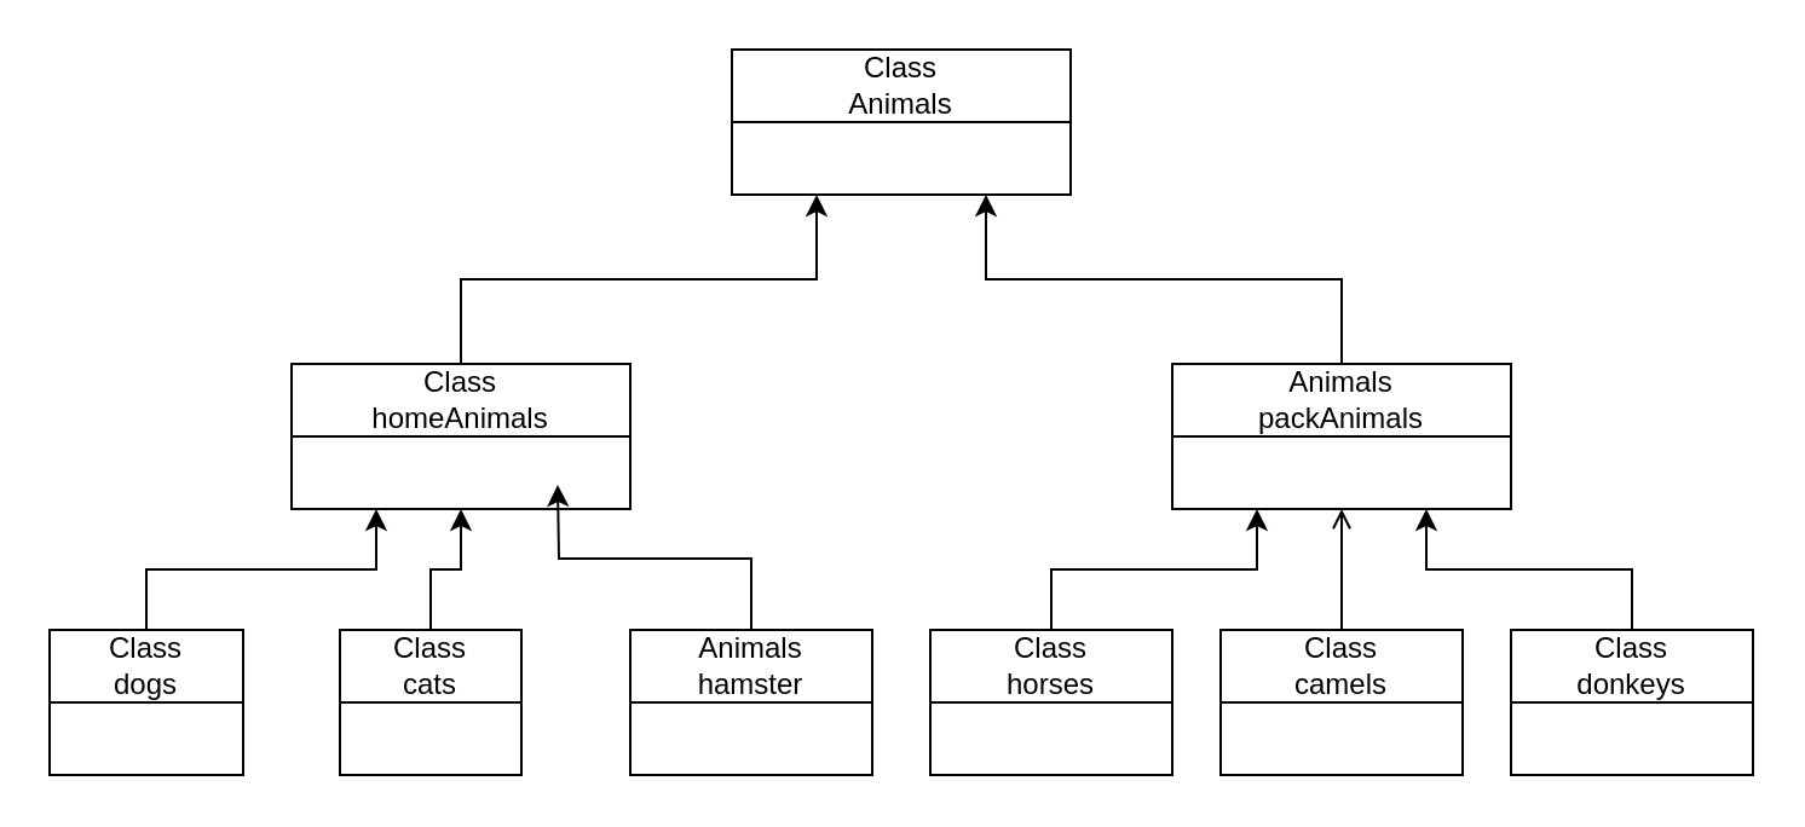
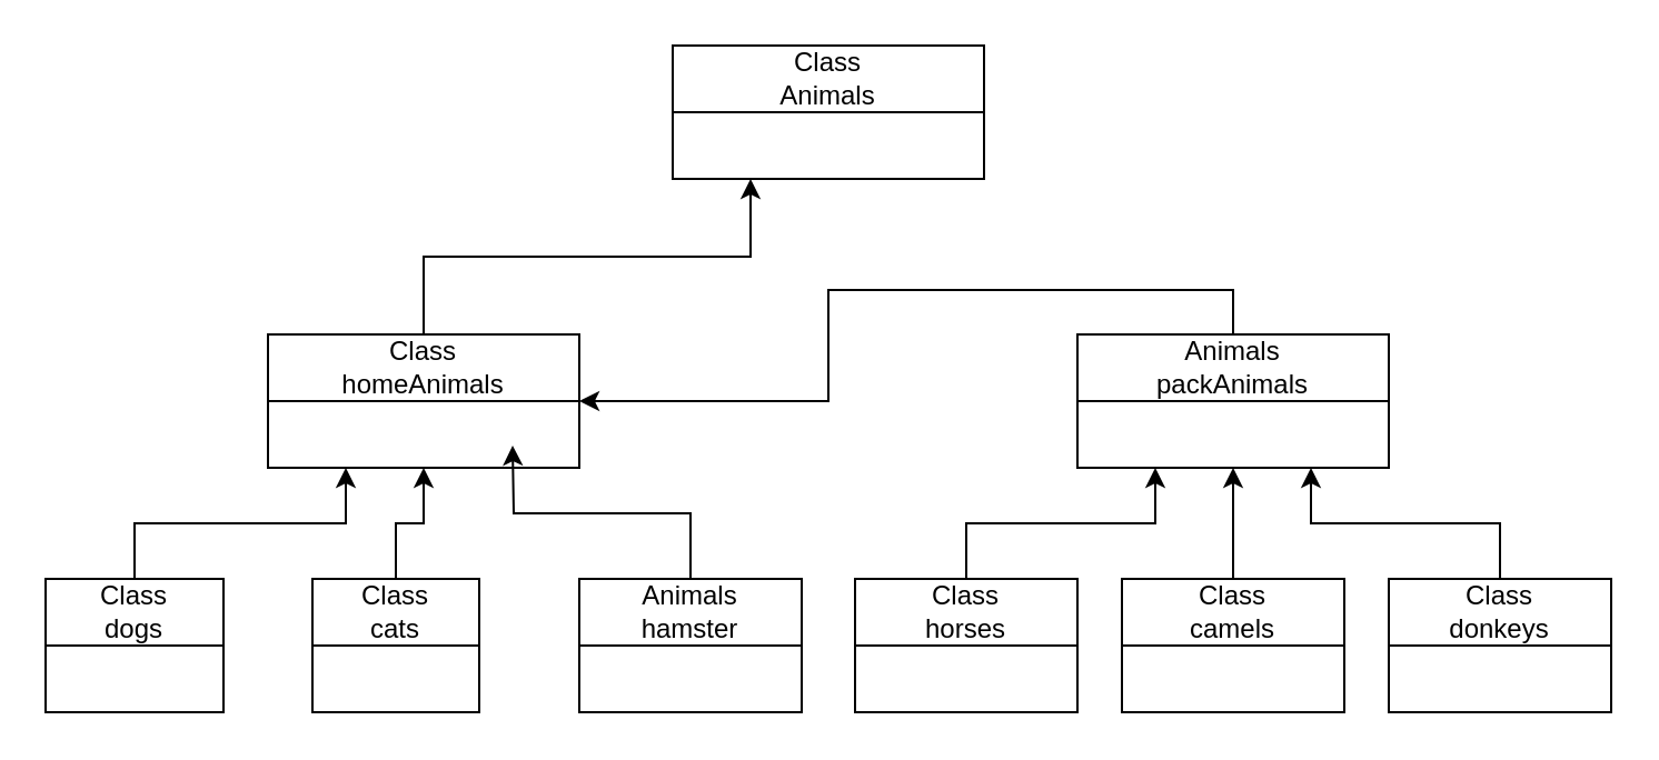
- <mxCell id="5" style="edgeStyle=orthogonalEdgeStyle;rounded=0;orthogonalLoop=1;jettySize=auto;html=1;exitX=0.5;exitY=0;exitDx=0;exitDy=0;entryX=0.75;entryY=1;entryDx=0;entryDy=0;" edge="1" parent="1" source="6" target="2"><mxGeometry relative="1" as="geometry" /></mxCell>
+ <mxCell id="5" style="edgeStyle=orthogonalEdgeStyle;rounded=0;orthogonalLoop=1;jettySize=auto;html=1;exitX=0.5;exitY=0;exitDx=0;exitDy=0;" edge="1" parent="1" source="6" target="4"><mxGeometry relative="1" as="geometry" /></mxCell>
- <mxCell id="15" style="edgeStyle=orthogonalEdgeStyle;rounded=0;orthogonalLoop=1;jettySize=auto;html=1;exitX=0.5;exitY=0;exitDx=0;exitDy=0;entryX=0.5;entryY=1;entryDx=0;entryDy=0;endArrow=open;" edge="1" parent="1" source="16" target="6"><mxGeometry relative="1" as="geometry" /></mxCell>
+ <mxCell id="15" style="edgeStyle=orthogonalEdgeStyle;rounded=0;orthogonalLoop=1;jettySize=auto;html=1;exitX=0.5;exitY=0;exitDx=0;exitDy=0;entryX=0.5;entryY=1;entryDx=0;entryDy=0;" edge="1" parent="1" source="16" target="6"><mxGeometry relative="1" as="geometry" /></mxCell>
